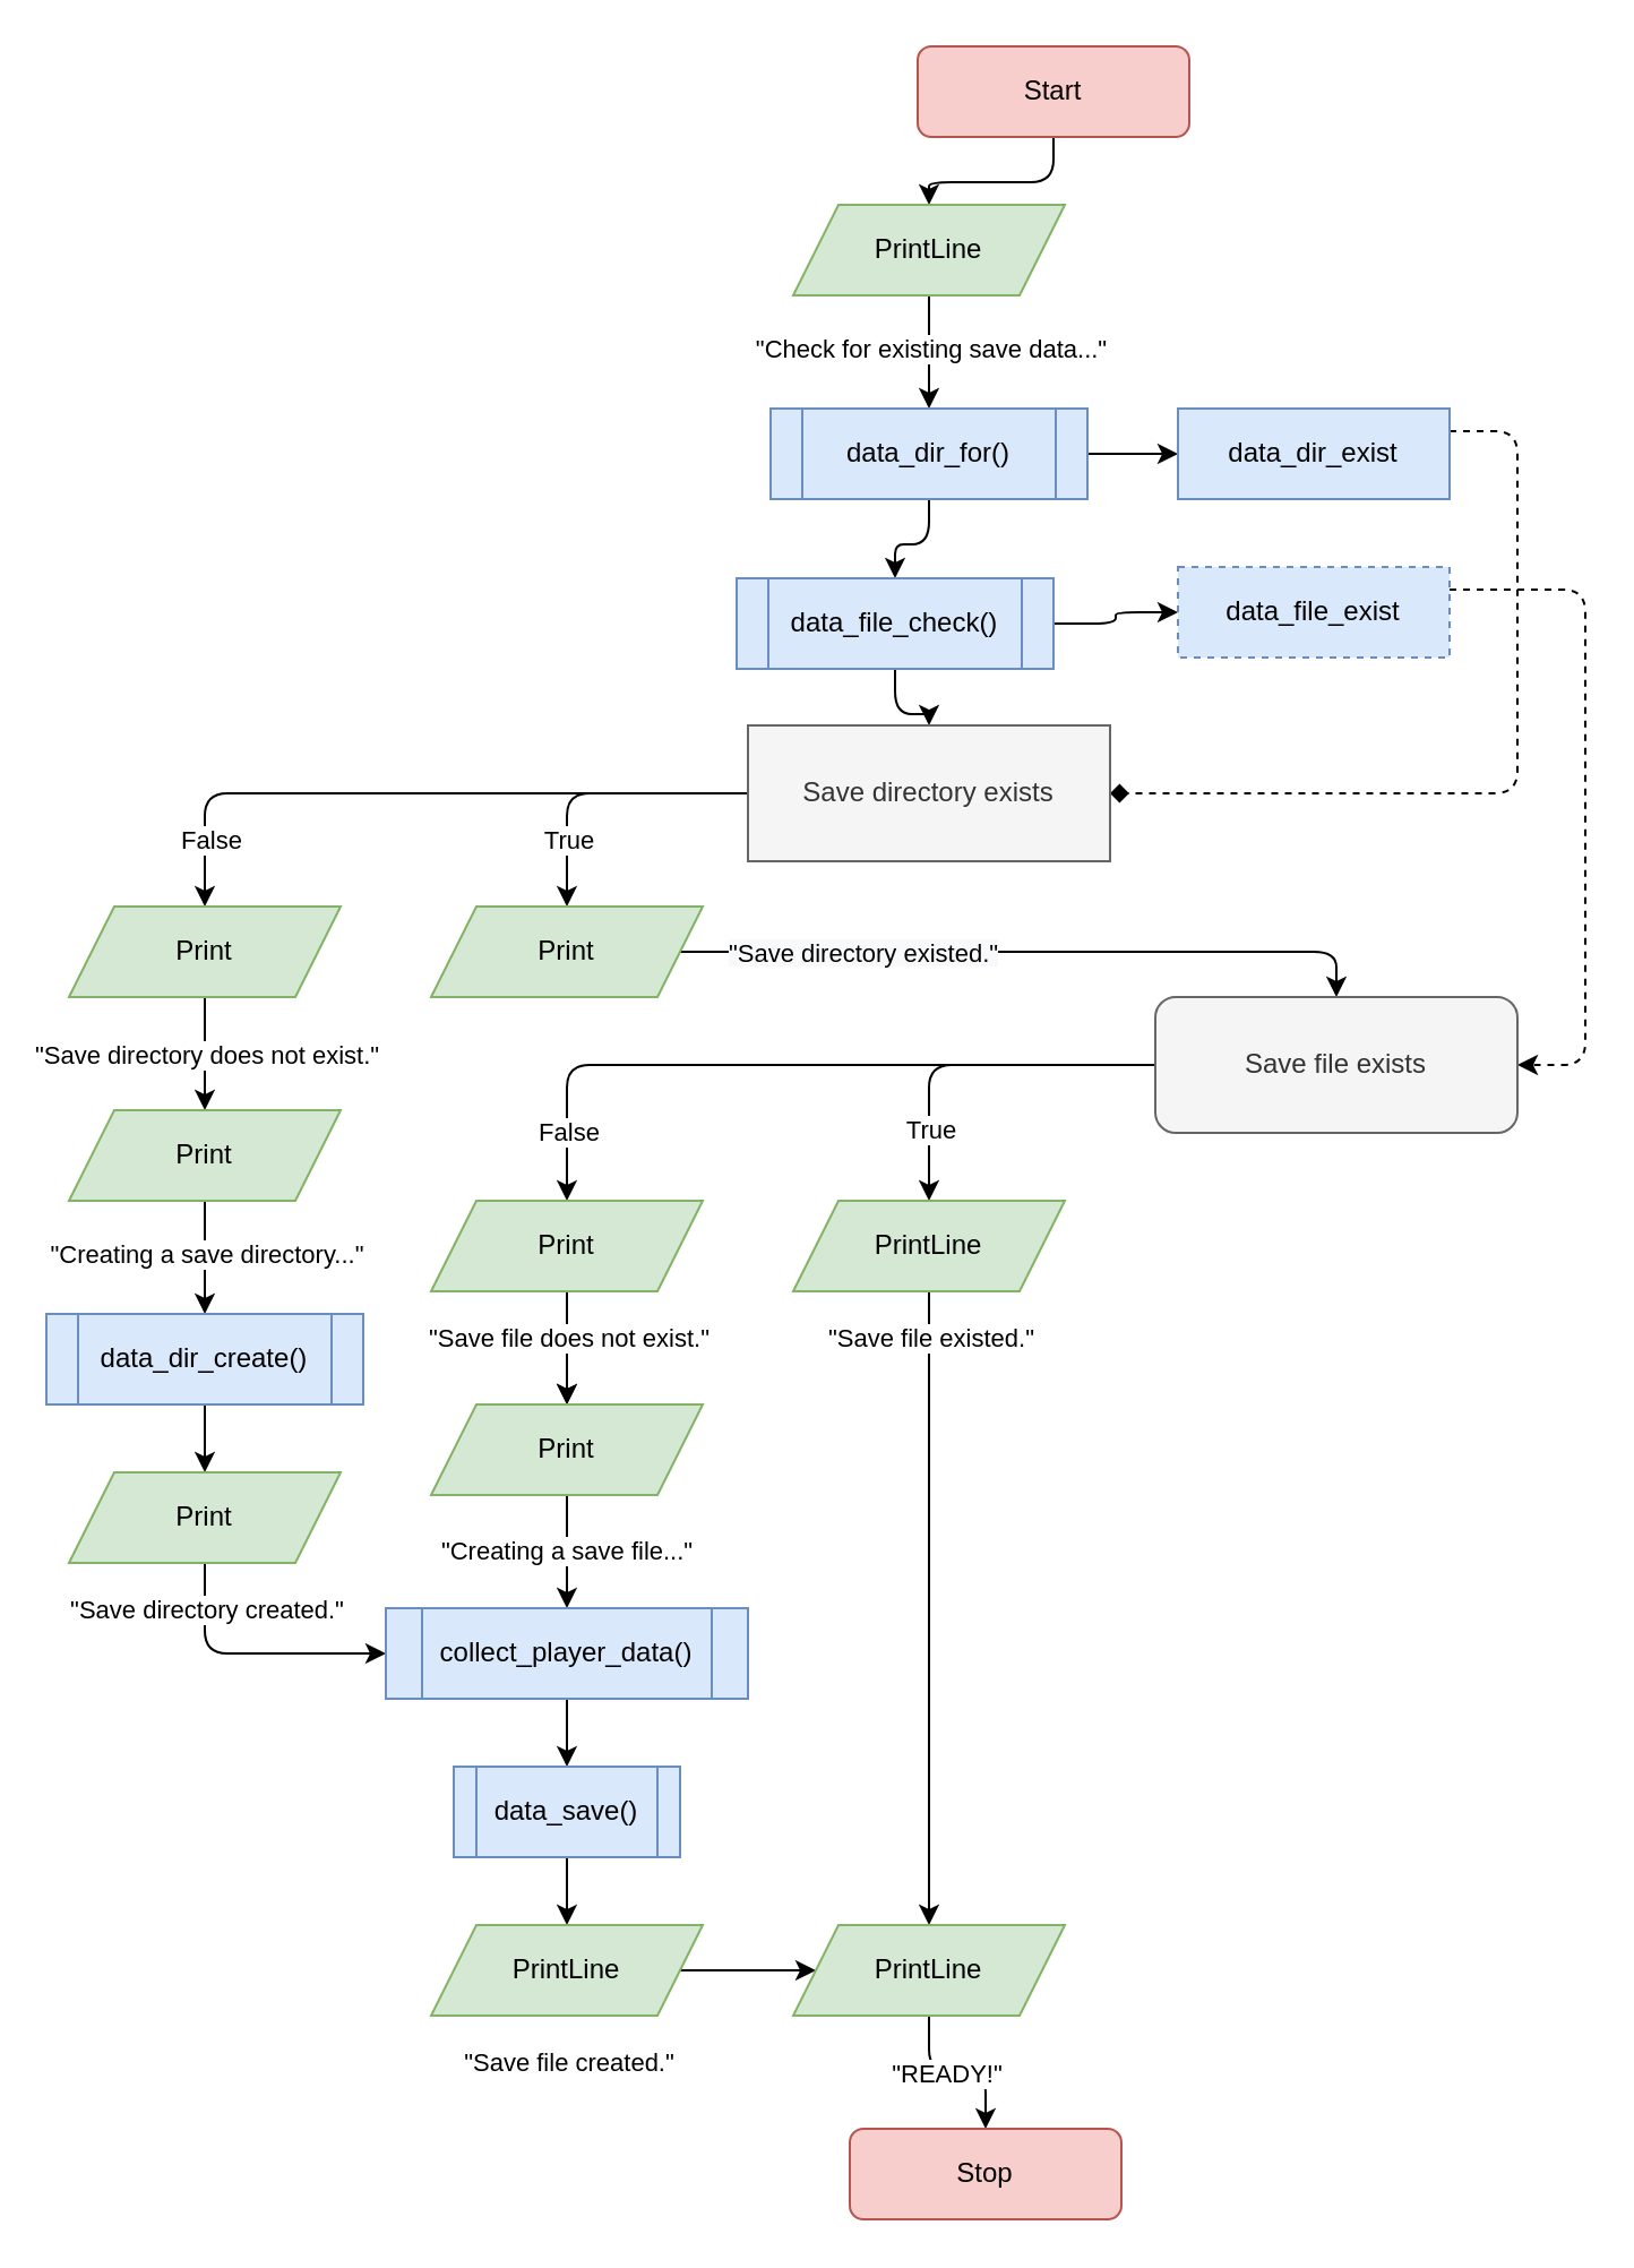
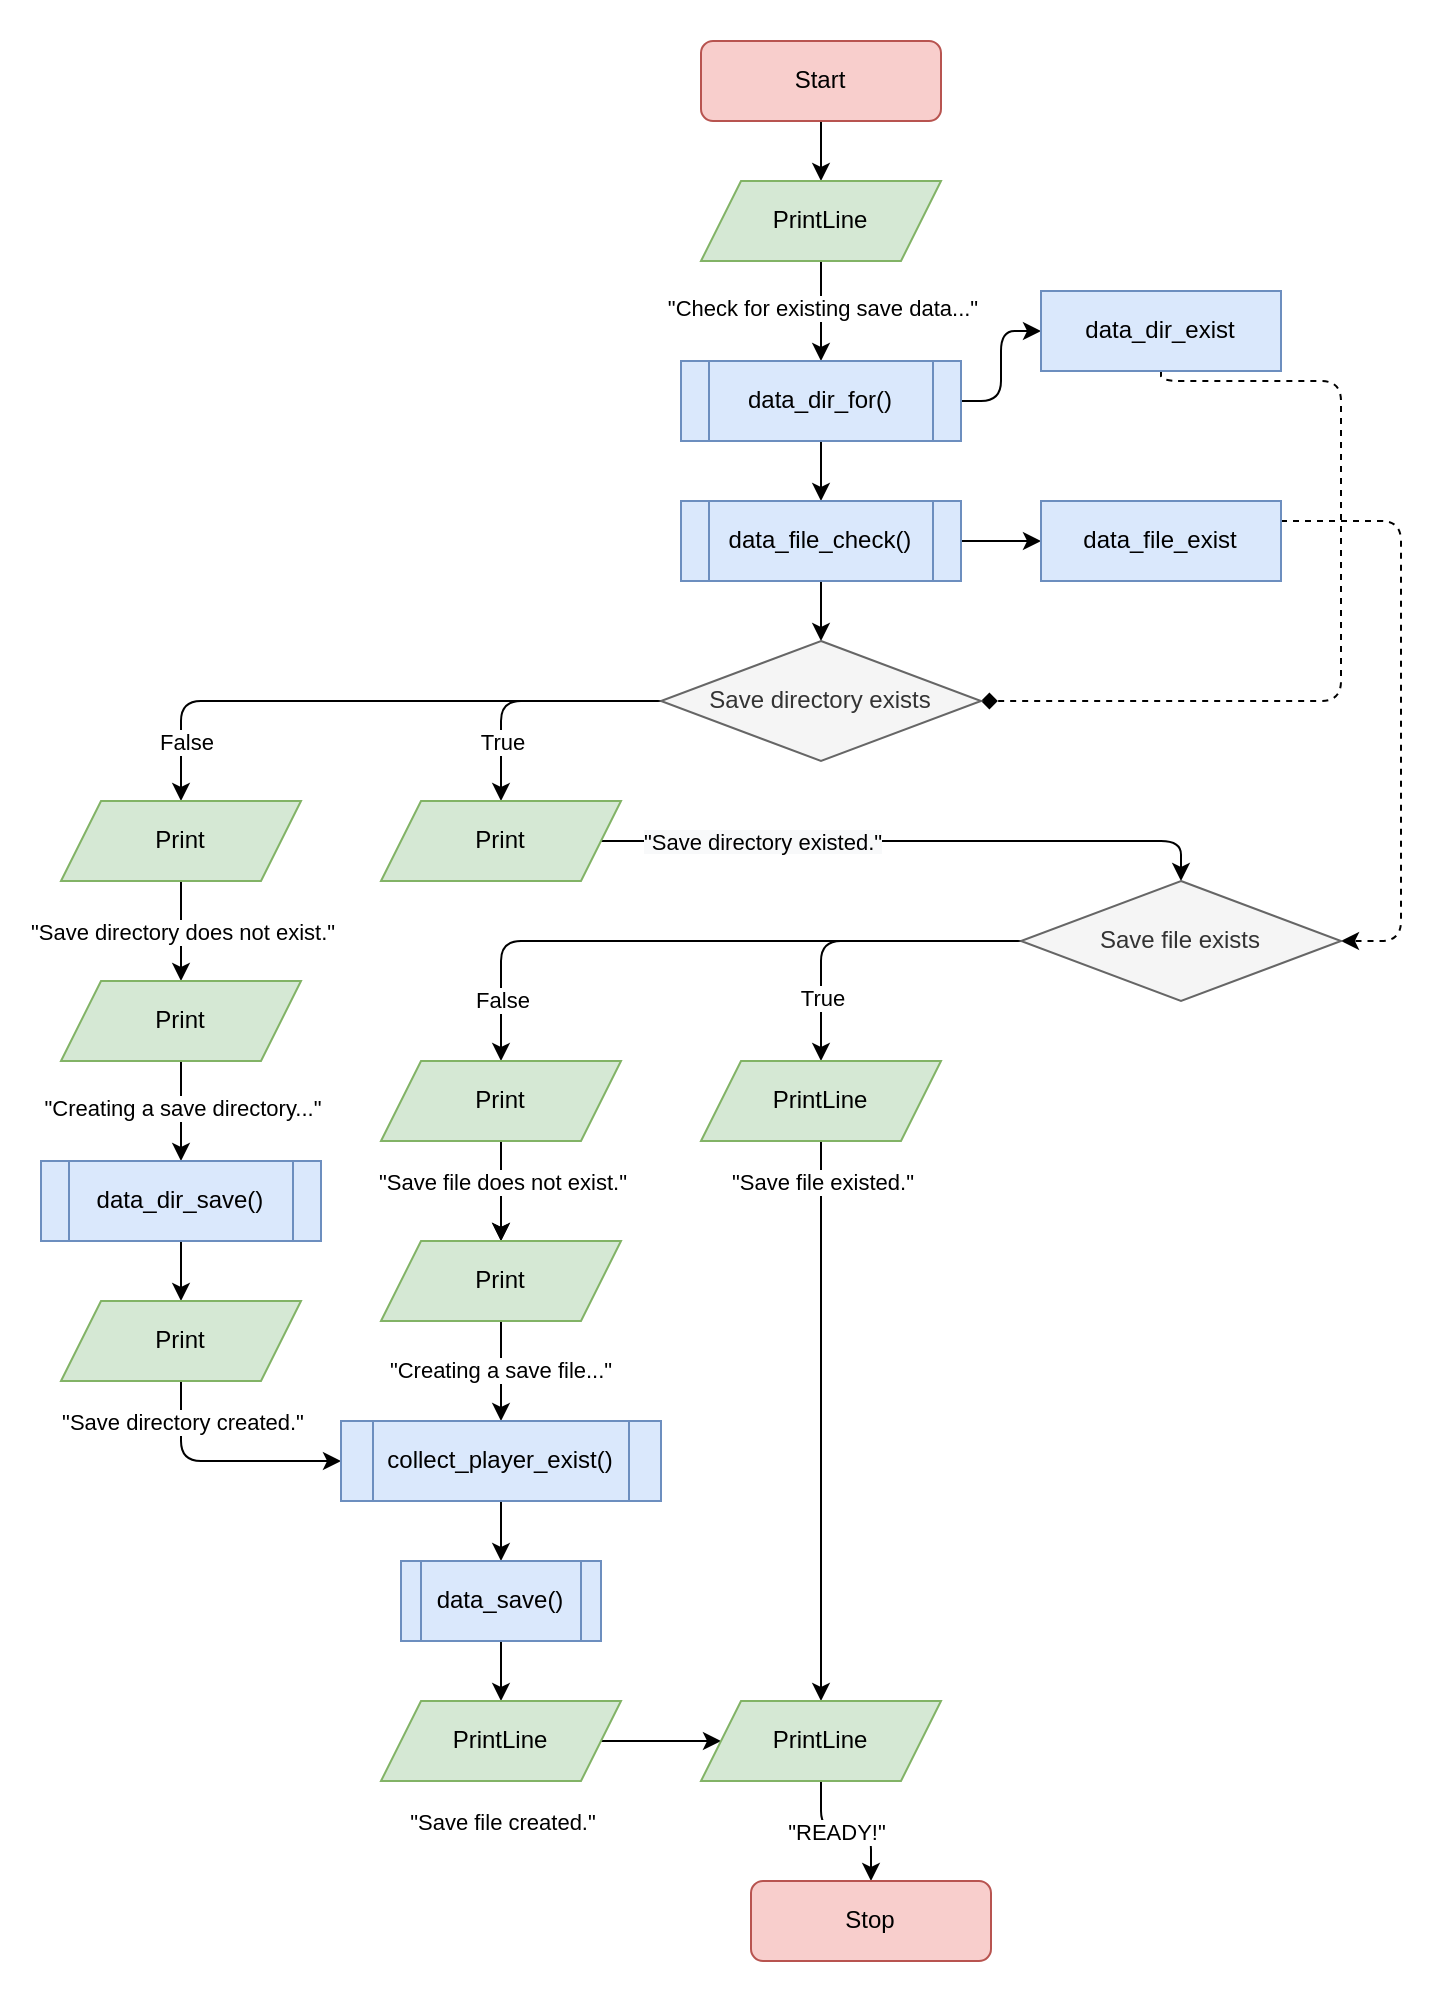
- <mxCell id="3" value="Start" style="rounded=1;whiteSpace=wrap;html=1;fillColor=#f8cecc;strokeColor=#b85450;" parent="1" vertex="1"><mxGeometry x="405" y="20" width="120" height="40" as="geometry" /></mxCell>
+ <mxCell id="3" value="Start" style="rounded=1;whiteSpace=wrap;html=1;fillColor=#f8cecc;strokeColor=#b85450;" parent="1" vertex="1"><mxGeometry x="350" y="20" width="120" height="40" as="geometry" /></mxCell>
- <mxCell id="14" value="data_dir_exist" style="rounded=0;whiteSpace=wrap;html=1;fillColor=#dae8fc;strokeColor=#6c8ebf;" parent="1" vertex="1"><mxGeometry x="520" y="180" width="120" height="40" as="geometry" /></mxCell>
+ <mxCell id="14" value="data_dir_exist" style="rounded=0;whiteSpace=wrap;html=1;fillColor=#dae8fc;strokeColor=#6c8ebf;" parent="1" vertex="1"><mxGeometry x="520" y="145" width="120" height="40" as="geometry" /></mxCell>
- <mxCell id="16" value="data_file_exist" style="rounded=0;whiteSpace=wrap;html=1;fillColor=#dae8fc;strokeColor=#6c8ebf;dashed=1;" parent="1" vertex="1"><mxGeometry x="520" y="250" width="120" height="40" as="geometry" /></mxCell>
+ <mxCell id="16" value="data_file_exist" style="rounded=0;whiteSpace=wrap;html=1;fillColor=#dae8fc;strokeColor=#6c8ebf;" parent="1" vertex="1"><mxGeometry x="520" y="250" width="120" height="40" as="geometry" /></mxCell>
- <mxCell id="12" value="data_file_check()" style="shape=process;whiteSpace=wrap;html=1;backgroundOutline=1;fillColor=#dae8fc;strokeColor=#6c8ebf;" parent="1" vertex="1"><mxGeometry x="325" y="255" width="140" height="40" as="geometry" /></mxCell>
+ <mxCell id="12" value="data_file_check()" style="shape=process;whiteSpace=wrap;html=1;backgroundOutline=1;fillColor=#dae8fc;strokeColor=#6c8ebf;" parent="1" vertex="1"><mxGeometry x="340" y="250" width="140" height="40" as="geometry" /></mxCell>
- <mxCell id="21" value="Save directory exists" style="whiteSpace=wrap;html=1;fillColor=#f5f5f5;strokeColor=#666666;fontColor=#333333;rounded=0;" parent="1" vertex="1"><mxGeometry x="330" y="320" width="160" height="60" as="geometry" /></mxCell>
+ <mxCell id="21" value="Save directory exists" style="rhombus;whiteSpace=wrap;html=1;fillColor=#f5f5f5;strokeColor=#666666;fontColor=#333333;" parent="1" vertex="1"><mxGeometry x="330" y="320" width="160" height="60" as="geometry" /></mxCell>
- <mxCell id="32" value="Save file exists" style="whiteSpace=wrap;html=1;fillColor=#f5f5f5;strokeColor=#666666;fontColor=#333333;rounded=1;" parent="1" vertex="1"><mxGeometry x="510" y="440" width="160" height="60" as="geometry" /></mxCell>
+ <mxCell id="32" value="Save file exists" style="rhombus;whiteSpace=wrap;html=1;fillColor=#f5f5f5;strokeColor=#666666;fontColor=#333333;" parent="1" vertex="1"><mxGeometry x="510" y="440" width="160" height="60" as="geometry" /></mxCell>
- <mxCell id="40" value="data_dir_create()" style="shape=process;whiteSpace=wrap;html=1;backgroundOutline=1;fillColor=#dae8fc;strokeColor=#6c8ebf;" parent="1" vertex="1"><mxGeometry x="20" y="580" width="140" height="40" as="geometry" /></mxCell>
+ <mxCell id="40" value="data_dir_save()" style="shape=process;whiteSpace=wrap;html=1;backgroundOutline=1;fillColor=#dae8fc;strokeColor=#6c8ebf;" parent="1" vertex="1"><mxGeometry x="20" y="580" width="140" height="40" as="geometry" /></mxCell>
- <mxCell id="51" value="collect_player_data()" style="shape=process;whiteSpace=wrap;html=1;backgroundOutline=1;fillColor=#dae8fc;strokeColor=#6c8ebf;" parent="1" vertex="1"><mxGeometry x="170" y="710" width="160" height="40" as="geometry" /></mxCell>
+ <mxCell id="51" value="collect_player_exist()" style="shape=process;whiteSpace=wrap;html=1;backgroundOutline=1;fillColor=#dae8fc;strokeColor=#6c8ebf;" parent="1" vertex="1"><mxGeometry x="170" y="710" width="160" height="40" as="geometry" /></mxCell>
